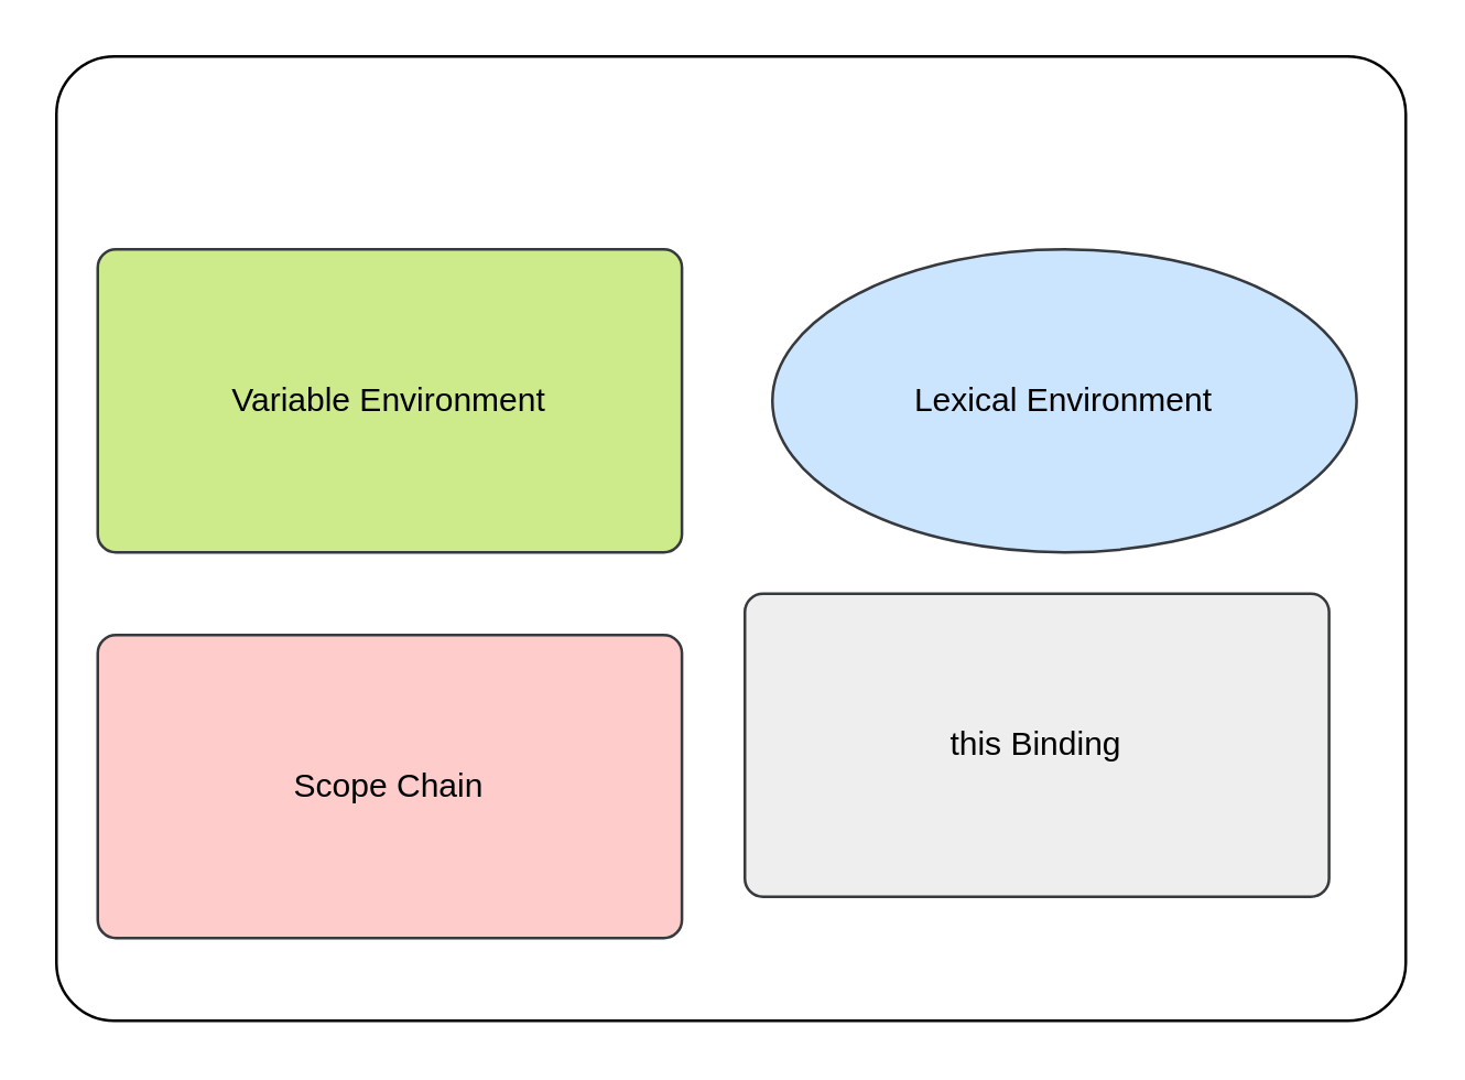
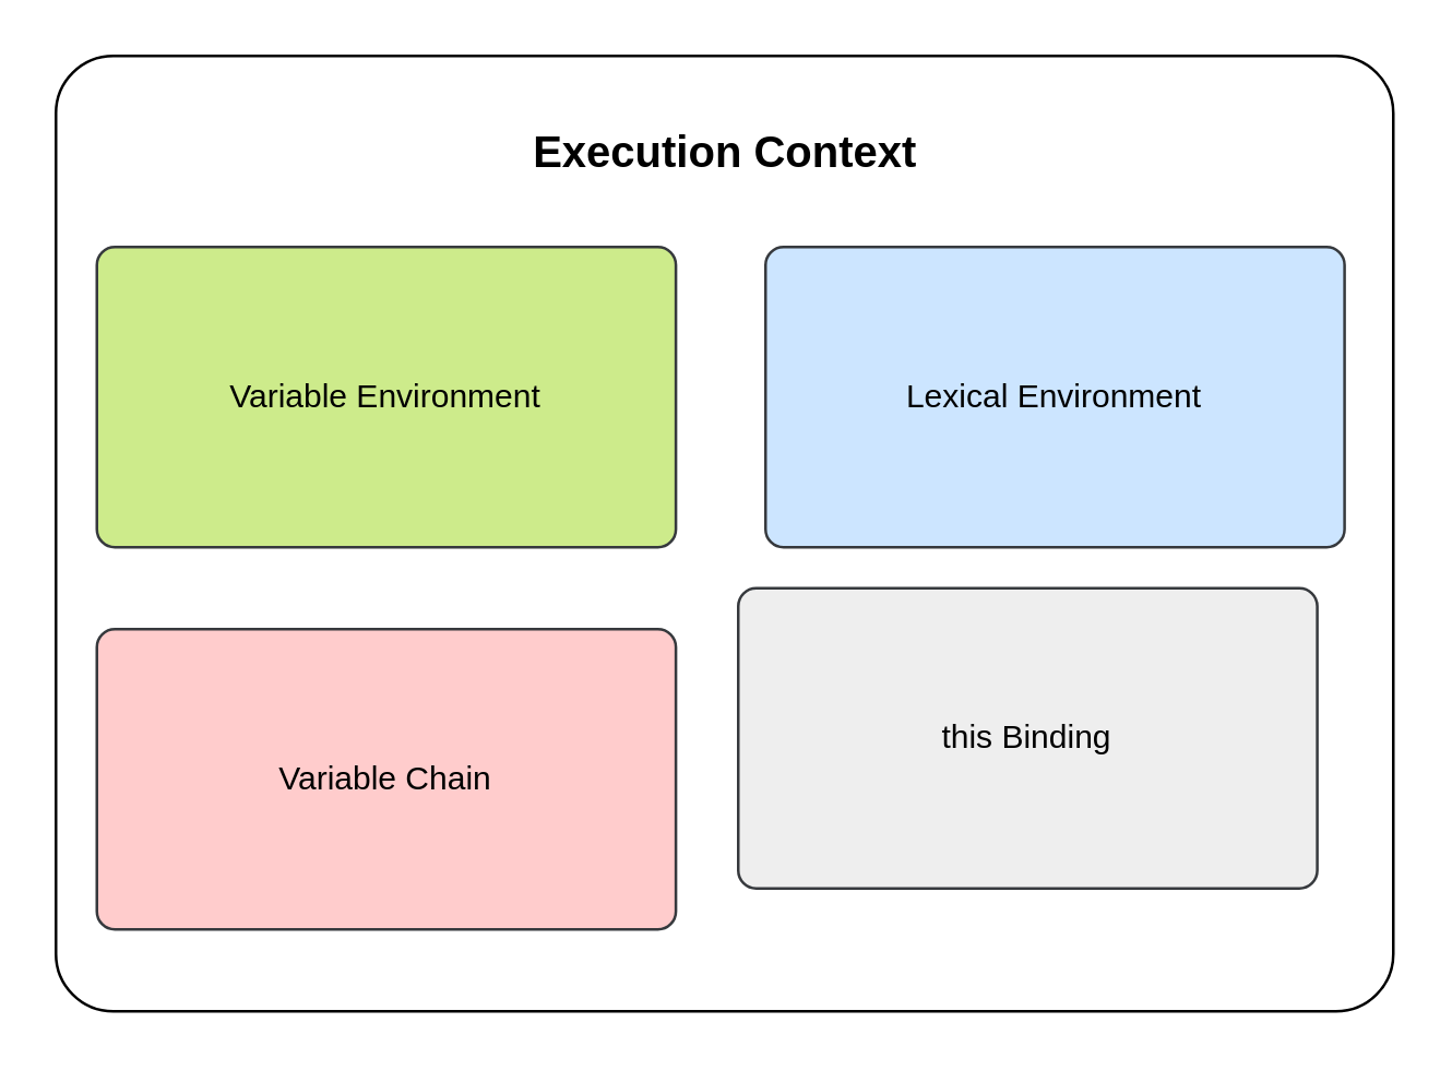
+ <mxCell id="7" value="&lt;b&gt;&lt;font style=&quot;font-size: 16px;&quot;&gt;Execution Context&lt;/font&gt;&lt;/b&gt;" style="text;html=1;align=center;verticalAlign=middle;whiteSpace=wrap;rounded=0;" vertex="1" parent="1"><mxGeometry x="172.5" y="40" width="185" height="30" as="geometry" /></mxCell>
- <mxCell id="5" value="Lexical Environment" style="ellipse;whiteSpace=wrap;html=1;strokeColor=#36393d;fillColor=#cce5ff;arcSize=6;" vertex="1" parent="1"><mxGeometry x="280" y="90" width="212.14" height="110" as="geometry" /></mxCell>
+ <mxCell id="5" value="Lexical Environment" style="rounded=1;whiteSpace=wrap;html=1;strokeColor=#36393d;fillColor=#cce5ff;arcSize=6;" vertex="1" parent="1"><mxGeometry x="280" y="90" width="212.14" height="110" as="geometry" /></mxCell>
- <mxCell id="4" value="Scope Chain" style="rounded=1;whiteSpace=wrap;html=1;strokeColor=#36393d;fillColor=#ffcccc;arcSize=6;" vertex="1" parent="1"><mxGeometry x="35" y="230" width="212.14" height="110" as="geometry" /></mxCell>
+ <mxCell id="4" value="Variable Chain" style="rounded=1;whiteSpace=wrap;html=1;strokeColor=#36393d;fillColor=#ffcccc;arcSize=6;" vertex="1" parent="1"><mxGeometry x="35" y="230" width="212.14" height="110" as="geometry" /></mxCell>
